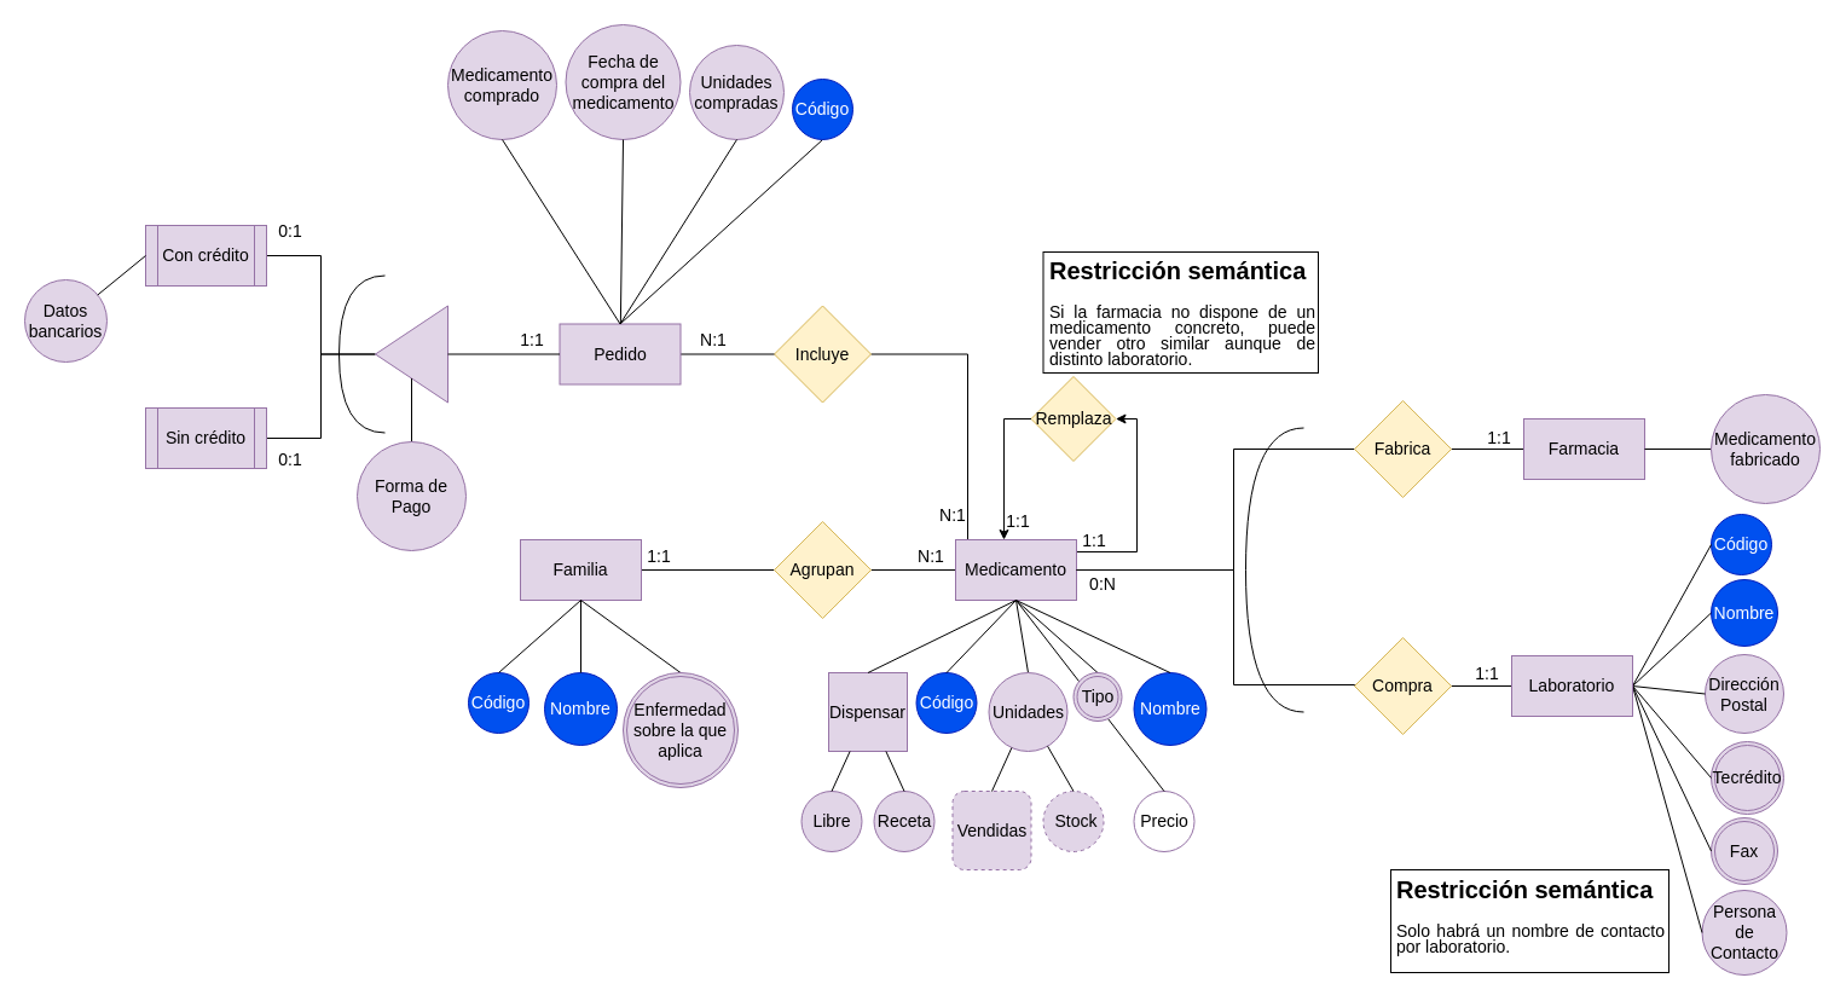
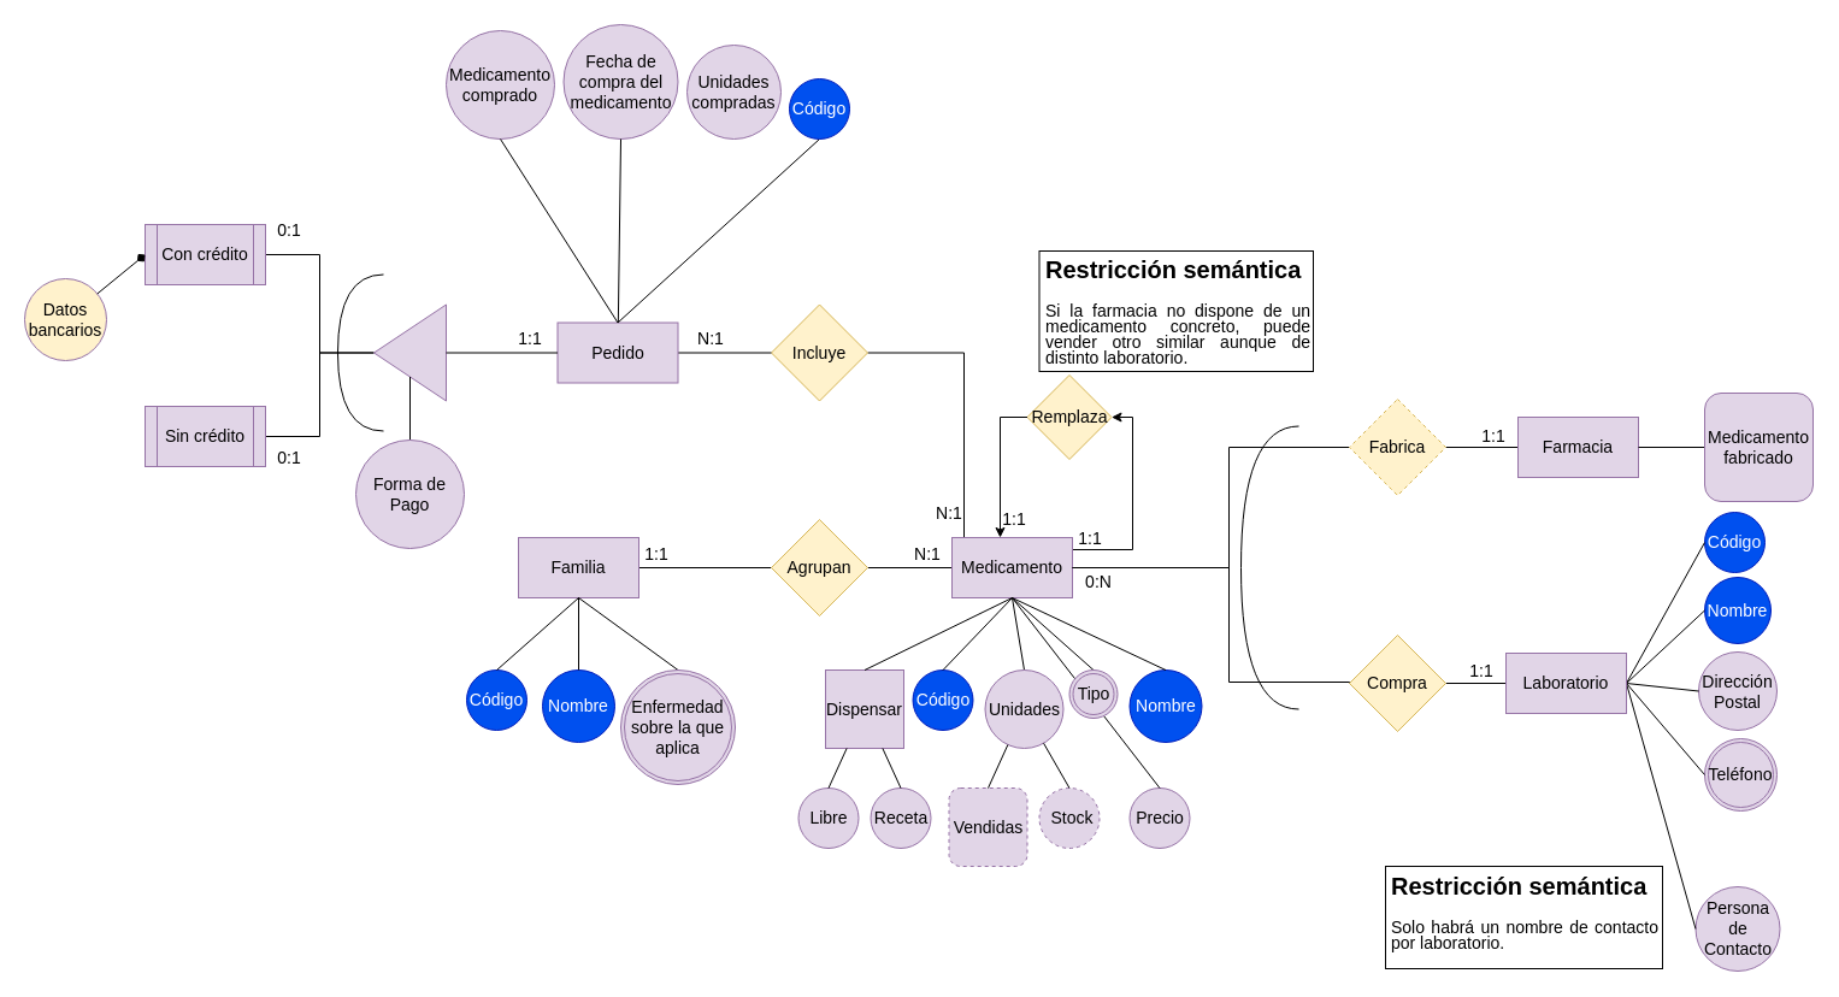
- <mxCell id="48" value="" style="endArrow=none;html=1;rounded=0;exitX=0.5;exitY=1;exitDx=0;exitDy=0;entryX=0.5;entryY=0;entryDx=0;entryDy=0;" edge="1" parent="1" source="36" target="22"><mxGeometry width="50" height="50" relative="1" as="geometry"><mxPoint x="857" y="526" as="sourcePoint" /><mxPoint x="753" y="586" as="targetPoint" /></mxGeometry></mxCell>
- <mxCell id="69" value="" style="endArrow=none;html=1;rounded=0;entryX=0;entryY=0.5;entryDx=0;entryDy=0;" edge="1" parent="1" source="68" target="64"><mxGeometry width="50" height="50" relative="1" as="geometry"><mxPoint x="-70" y="315" as="sourcePoint" /><mxPoint x="-23" y="292" as="targetPoint" /></mxGeometry></mxCell>
+ <mxCell id="69" value="" style="endArrow=diamond;html=1;rounded=0;entryX=0;entryY=0.5;entryDx=0;entryDy=0;" edge="1" parent="1" source="68" target="64"><mxGeometry width="50" height="50" relative="1" as="geometry"><mxPoint x="-70" y="315" as="sourcePoint" /><mxPoint x="-23" y="292" as="targetPoint" /></mxGeometry></mxCell>
- <mxCell id="68" value="Datos bancarios" style="ellipse;whiteSpace=wrap;html=1;align=center;fillColor=#e1d5e7;strokeColor=#9673a6;aspect=fixed;fontSize=14;" vertex="1" parent="1"><mxGeometry x="20" y="231" width="68" height="68" as="geometry" /></mxCell>
+ <mxCell id="68" value="Datos bancarios" style="ellipse;whiteSpace=wrap;html=1;align=center;fillColor=#fff2cc;strokeColor=#9673a6;aspect=fixed;fontSize=14;" vertex="1" parent="1"><mxGeometry x="20" y="231" width="68" height="68" as="geometry" /></mxCell>
- <mxCell id="52" value="Fabrica" style="rhombus;whiteSpace=wrap;html=1;fillColor=#fff2cc;strokeColor=#d6b656;fontSize=14;aspect=fixed;" vertex="1" parent="1"><mxGeometry x="1120" y="331" width="80" height="80" as="geometry" /></mxCell>
+ <mxCell id="52" value="Fabrica" style="rhombus;whiteSpace=wrap;html=1;fillColor=#fff2cc;strokeColor=#d6b656;fontSize=14;aspect=fixed;dashed=1;" vertex="1" parent="1"><mxGeometry x="1120" y="331" width="80" height="80" as="geometry" /></mxCell>
- <mxCell id="78" value="&lt;font style=&quot;font-size: 14px;&quot;&gt;Medicamento fabricado&lt;/font&gt;" style="ellipse;whiteSpace=wrap;html=1;align=center;fillColor=#e1d5e7;strokeColor=#9673a6;aspect=fixed;fontSize=14;" vertex="1" parent="1"><mxGeometry x="1415" y="326" width="90" height="90" as="geometry" /></mxCell>
+ <mxCell id="78" value="&lt;font style=&quot;font-size: 14px;&quot;&gt;Medicamento fabricado&lt;/font&gt;" style="whiteSpace=wrap;html=1;align=center;fillColor=#e1d5e7;strokeColor=#9673a6;aspect=fixed;fontSize=14;rounded=1;" vertex="1" parent="1"><mxGeometry x="1415" y="326" width="90" height="90" as="geometry" /></mxCell>
- <mxCell id="32" value="" style="endArrow=none;html=1;rounded=0;entryX=0;entryY=0.5;entryDx=0;entryDy=0;exitX=1;exitY=0.5;exitDx=0;exitDy=0;" edge="1" parent="1" source="56" target="10"><mxGeometry width="50" height="50" relative="1" as="geometry"><mxPoint x="1040" y="547" as="sourcePoint" /><mxPoint x="1120" y="582" as="targetPoint" /></mxGeometry></mxCell>
- <mxCell id="9" value="Te&lt;span style=&quot;background-color: initial;&quot;&gt;crédito&lt;/span&gt;" style="ellipse;shape=doubleEllipse;margin=3;whiteSpace=wrap;html=1;align=center;aspect=fixed;fillColor=#e1d5e7;strokeColor=#9673a6;fontSize=14;" vertex="1" parent="1"><mxGeometry x="1415" y="613" width="60" height="60" as="geometry" /></mxCell>
+ <mxCell id="9" value="Te&lt;span style=&quot;background-color: initial;&quot;&gt;léfono&lt;/span&gt;" style="ellipse;shape=doubleEllipse;margin=3;whiteSpace=wrap;html=1;align=center;aspect=fixed;fillColor=#e1d5e7;strokeColor=#9673a6;fontSize=14;" vertex="1" parent="1"><mxGeometry x="1415" y="613" width="60" height="60" as="geometry" /></mxCell>
- <mxCell id="11" value="&lt;font style=&quot;font-size: 14px;&quot;&gt;Precio&lt;/font&gt;" style="ellipse;whiteSpace=wrap;html=1;align=center;fillColor=#ffffff;strokeColor=#9673a6;aspect=fixed;fontSize=14;" vertex="1" parent="1"><mxGeometry x="937.5" y="654" width="50" height="50" as="geometry" /></mxCell>
+ <mxCell id="11" value="&lt;font style=&quot;font-size: 14px;&quot;&gt;Precio&lt;/font&gt;" style="ellipse;whiteSpace=wrap;html=1;align=center;fillColor=#e1d5e7;strokeColor=#9673a6;aspect=fixed;fontSize=14;" vertex="1" parent="1"><mxGeometry x="937.5" y="654" width="50" height="50" as="geometry" /></mxCell>
- <mxCell id="10" value="Fax" style="ellipse;shape=doubleEllipse;margin=3;whiteSpace=wrap;html=1;align=center;aspect=fixed;fillColor=#e1d5e7;strokeColor=#9673a6;fontSize=14;" vertex="1" parent="1"><mxGeometry x="1415" y="676" width="55" height="55" as="geometry" /></mxCell>
